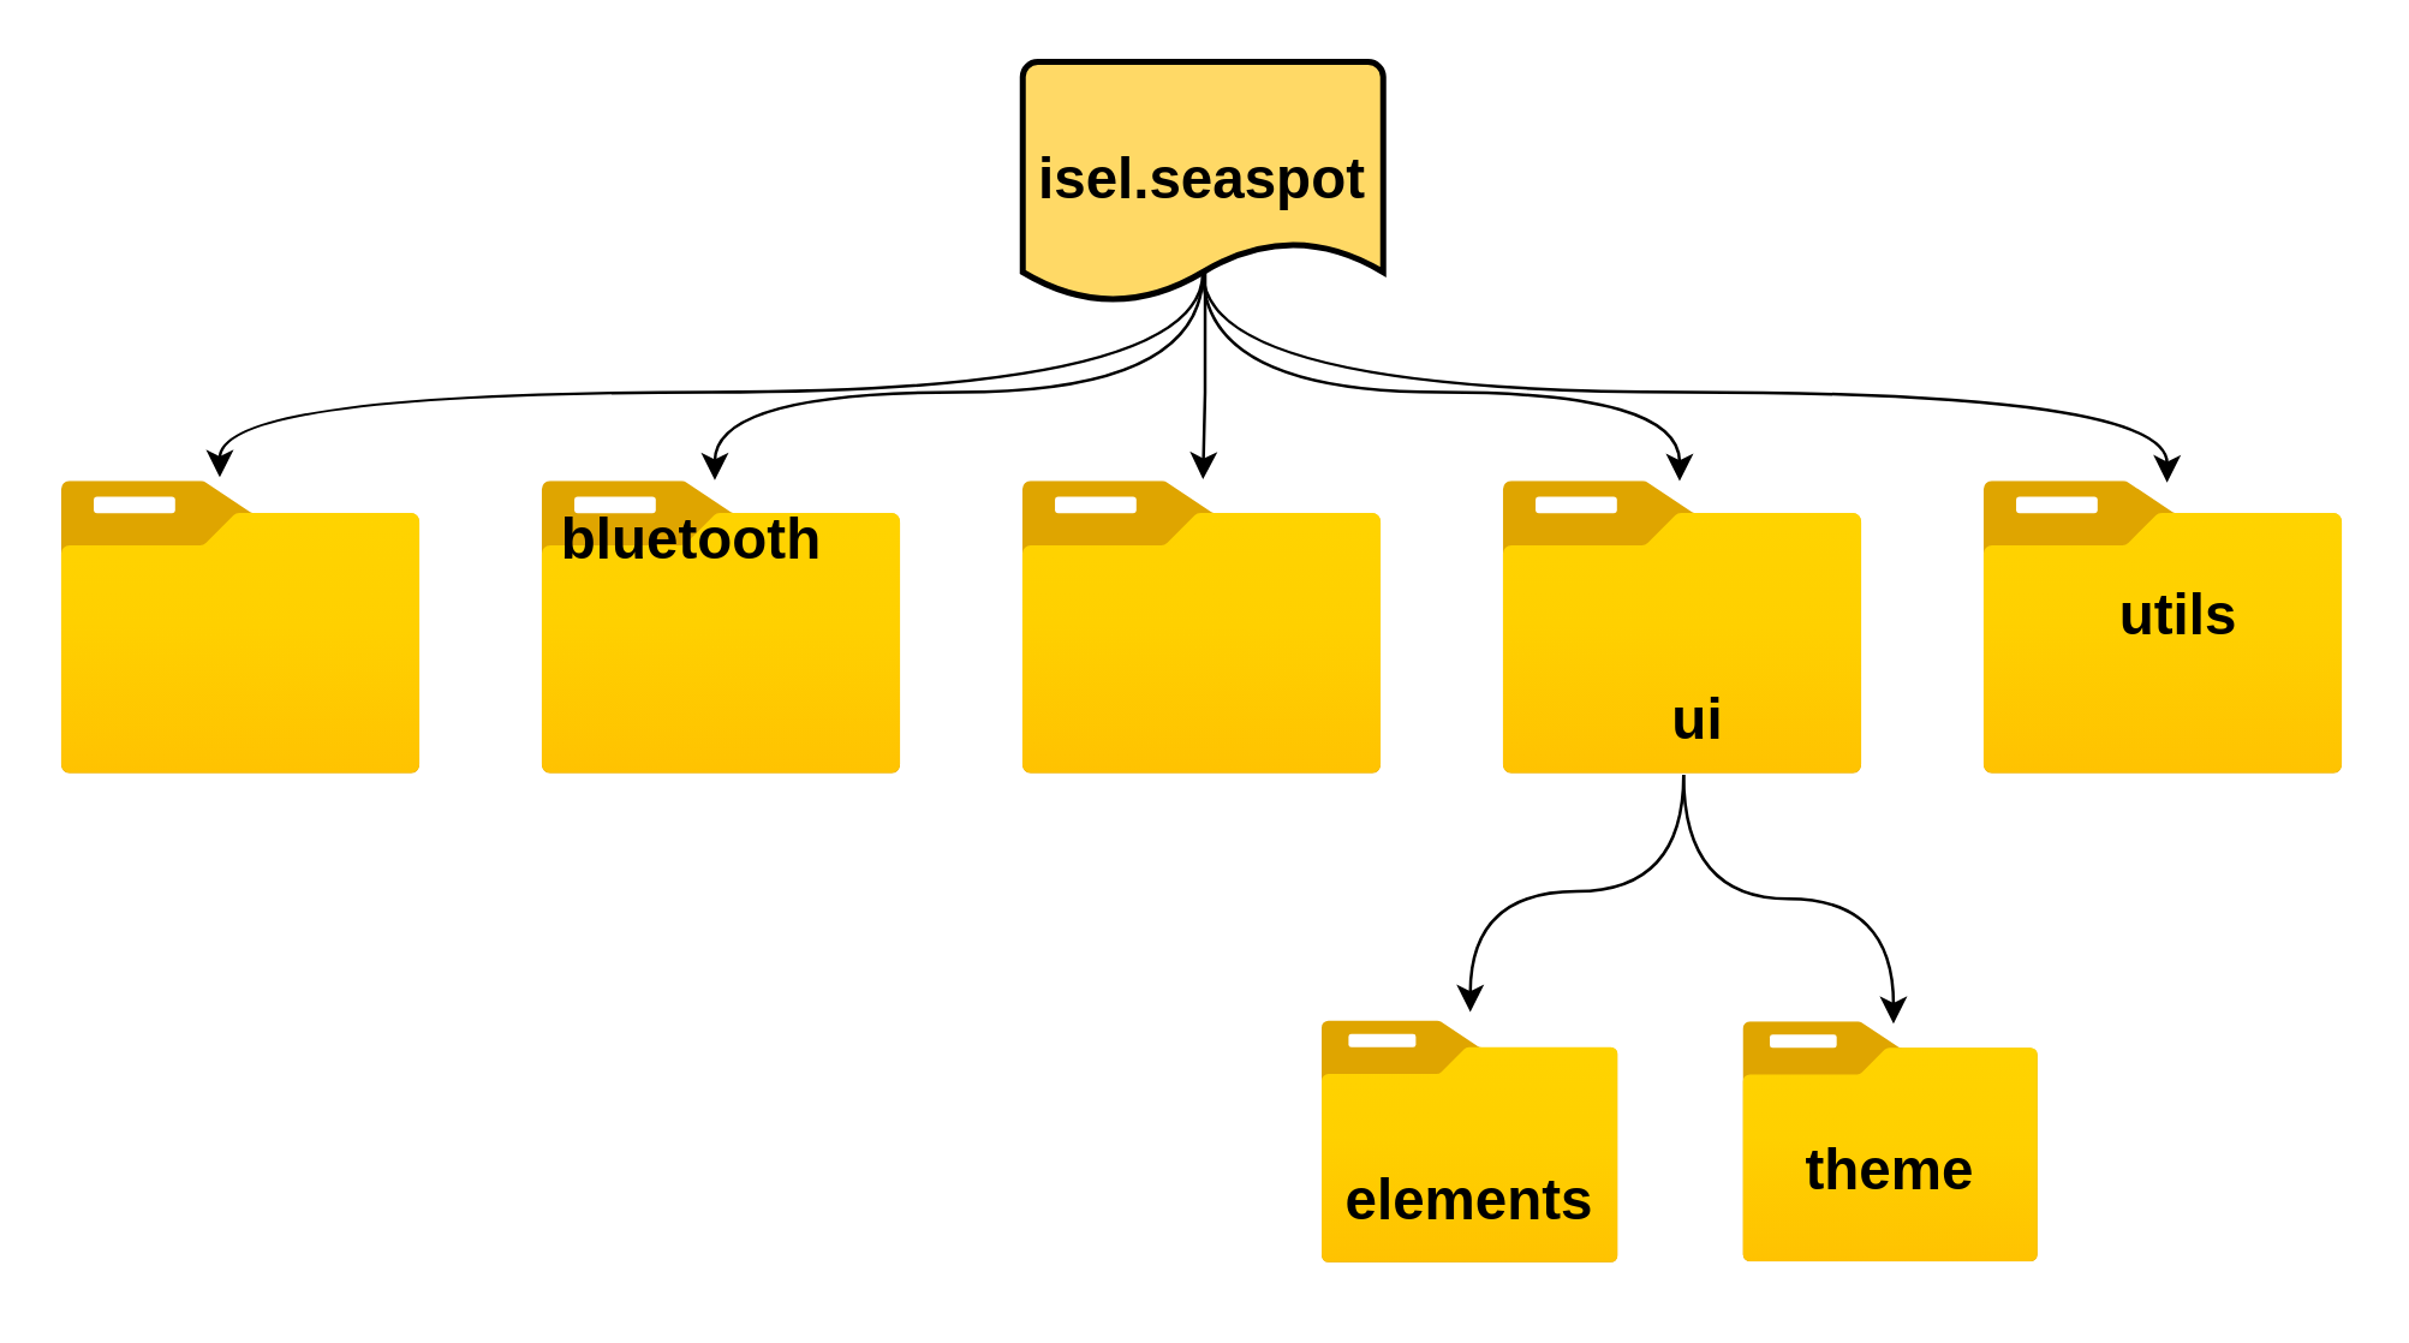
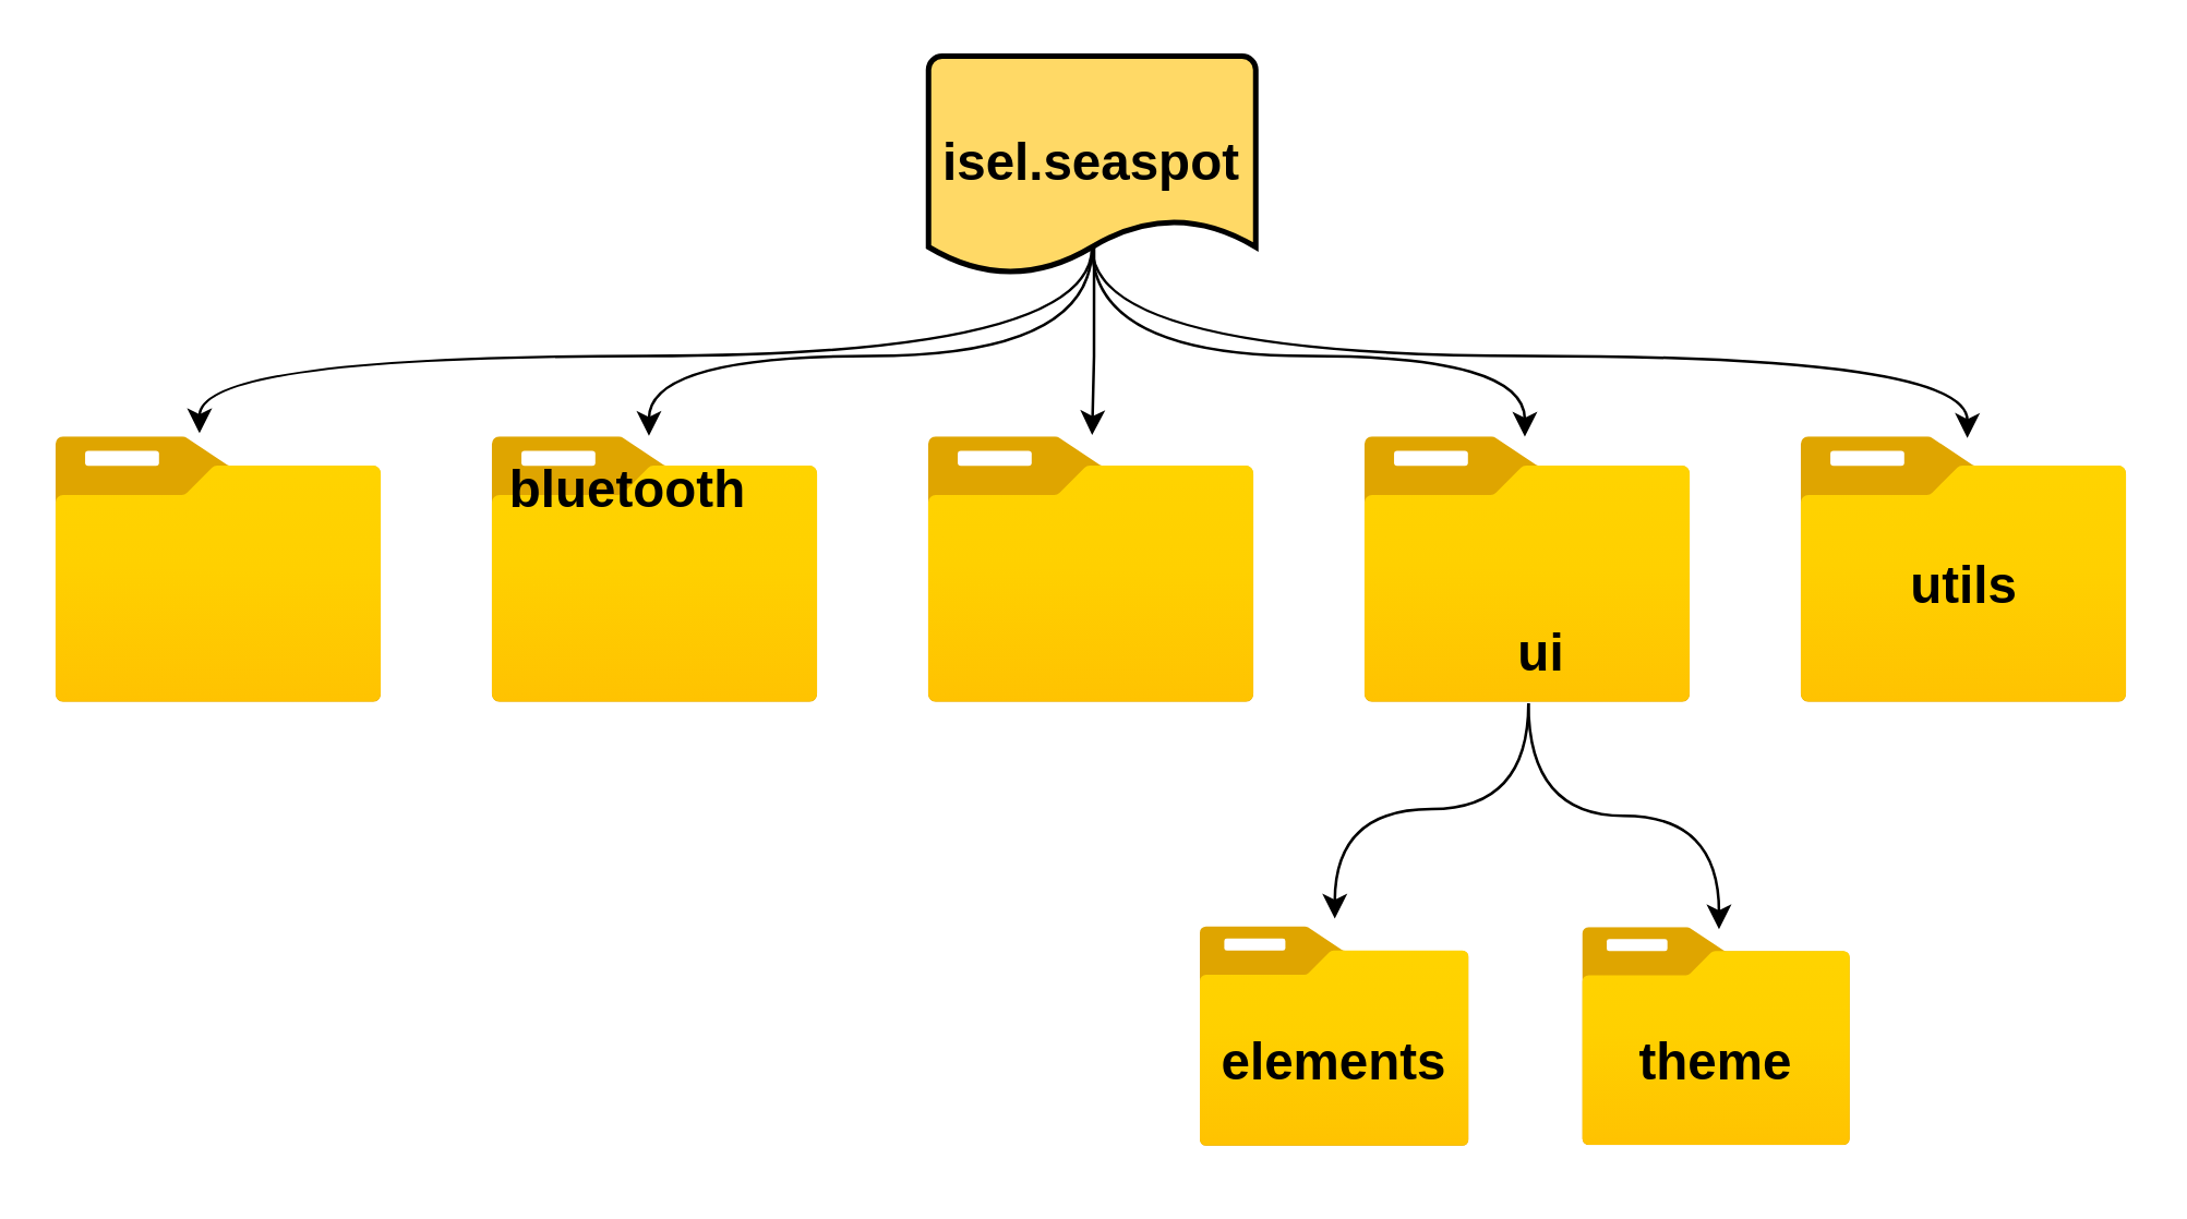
- <mxCell id="20" value="&lt;font style=&quot;font-size: 19px;&quot; color=&quot;#000000&quot;&gt;&lt;b&gt;utils&lt;/b&gt;&lt;/font&gt;" style="text;html=1;strokeColor=none;fillColor=none;align=center;verticalAlign=middle;whiteSpace=wrap;rounded=0;" vertex="1" parent="1"><mxGeometry x="680" y="190" width="90" height="30" as="geometry" /></mxCell>
+ <mxCell id="20" value="&lt;font style=&quot;font-size: 19px;&quot; color=&quot;#000000&quot;&gt;&lt;b&gt;utils&lt;/b&gt;&lt;/font&gt;" style="text;html=1;strokeColor=none;fillColor=none;align=center;verticalAlign=middle;whiteSpace=wrap;rounded=0;" vertex="1" parent="1"><mxGeometry x="675" y="200" width="90" height="30" as="geometry" /></mxCell>
- <mxCell id="18" value="&lt;font style=&quot;font-size: 19px;&quot; color=&quot;#000000&quot;&gt;&lt;b&gt;elements&lt;/b&gt;&lt;/font&gt;" style="text;html=1;strokeColor=none;fillColor=none;align=center;verticalAlign=middle;whiteSpace=wrap;rounded=0;" vertex="1" parent="1"><mxGeometry x="444.29" y="385" width="90" height="30" as="geometry" /></mxCell>
+ <mxCell id="18" value="&lt;font style=&quot;font-size: 19px;&quot; color=&quot;#000000&quot;&gt;&lt;b&gt;elements&lt;/b&gt;&lt;/font&gt;" style="text;html=1;strokeColor=none;fillColor=none;align=center;verticalAlign=middle;whiteSpace=wrap;rounded=0;" vertex="1" parent="1"><mxGeometry x="444.29" y="375" width="90" height="30" as="geometry" /></mxCell>
